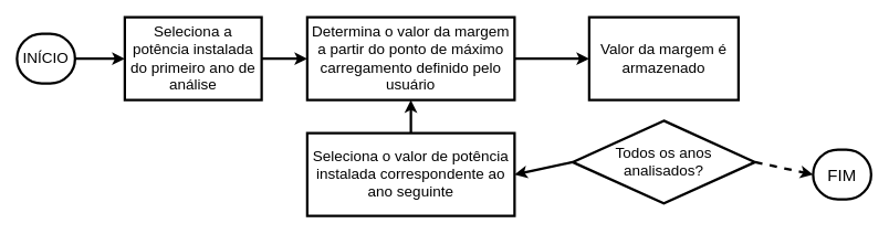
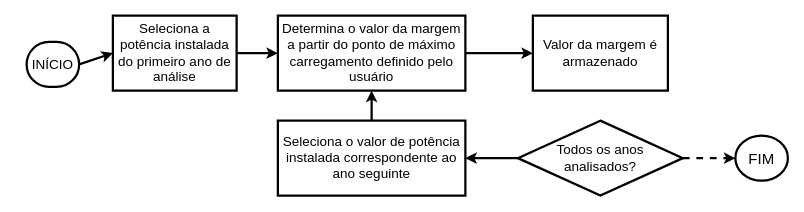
- <mxCell id="3" value="&lt;font style=&quot;font-size: 18px;&quot;&gt;INÍCIO&lt;/font&gt;" style="rounded=1;whiteSpace=wrap;html=1;arcSize=50;strokeWidth=3;fontSize=14;" parent="1" vertex="1"><mxGeometry x="20" y="40" width="70" height="60" as="geometry" /></mxCell>
+ <mxCell id="3" value="&lt;font style=&quot;font-size: 18px;&quot;&gt;INÍCIO&lt;/font&gt;" style="rounded=1;whiteSpace=wrap;html=1;arcSize=50;strokeWidth=3;fontSize=14;" parent="1" vertex="1"><mxGeometry x="35" y="55" width="70" height="60" as="geometry" /></mxCell>
- <mxCell id="8" value="&lt;font style=&quot;font-size: 18px;&quot;&gt;Todos os anos&lt;br&gt;analisados?&lt;/font&gt;" style="rhombus;whiteSpace=wrap;html=1;strokeWidth=3;fontSize=14;" parent="1" vertex="1"><mxGeometry x="690" y="145" width="220" height="100" as="geometry" /></mxCell>
+ <mxCell id="8" value="&lt;font style=&quot;font-size: 18px;&quot;&gt;Todos os anos&lt;br&gt;analisados?&lt;/font&gt;" style="rhombus;whiteSpace=wrap;html=1;strokeWidth=3;fontSize=14;" parent="1" vertex="1"><mxGeometry x="690" y="160" width="220" height="100" as="geometry" /></mxCell>
- <mxCell id="9" value="&lt;font style=&quot;font-size: 20px;&quot;&gt;FIM&lt;/font&gt;" style="rounded=1;whiteSpace=wrap;html=1;arcSize=50;strokeWidth=3;fontSize=14;" parent="1" vertex="1"><mxGeometry x="980" y="180" width="70" height="60" as="geometry" /></mxCell>
+ <mxCell id="9" value="&lt;font style=&quot;font-size: 20px;&quot;&gt;FIM&lt;/font&gt;" style="ellipse;whiteSpace=wrap;html=1;arcSize=50;strokeWidth=3;fontSize=14;" parent="1" vertex="1"><mxGeometry x="980" y="180" width="70" height="60" as="geometry" /></mxCell>
